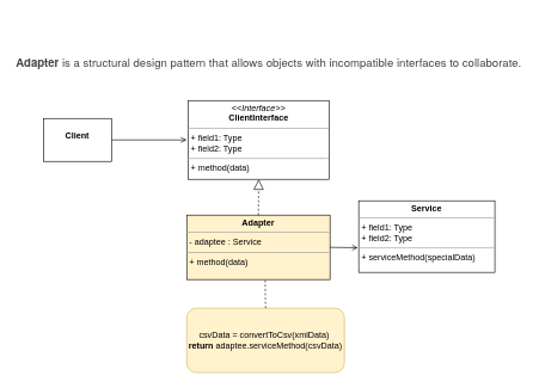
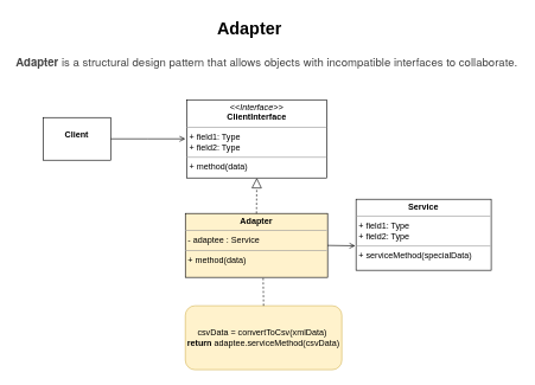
+ <mxCell id="2" value="&lt;h1&gt;Adapter&lt;/h1&gt;" style="text;html=1;strokeColor=none;fillColor=none;spacing=5;spacingTop=-20;whiteSpace=wrap;overflow=hidden;rounded=0;" parent="1" vertex="1"><mxGeometry x="300" y="20" width="110" height="40" as="geometry" /></mxCell>
